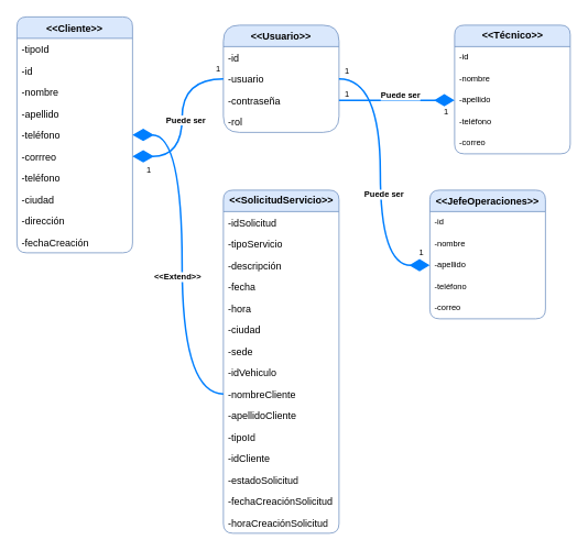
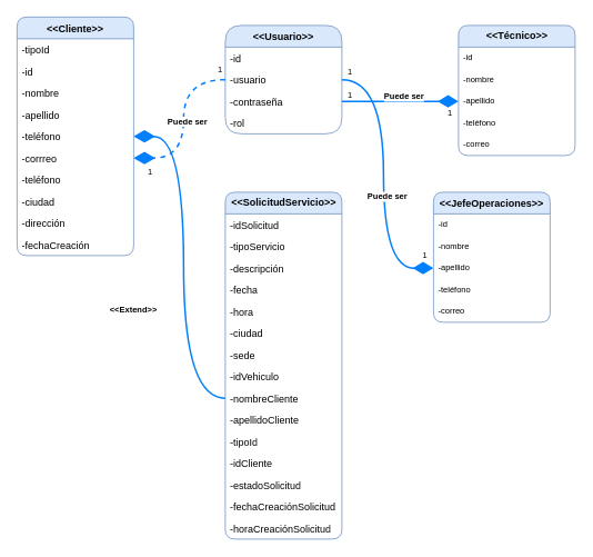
- <mxCell id="18" style="edgeStyle=orthogonalEdgeStyle;rounded=1;orthogonalLoop=1;jettySize=auto;html=1;entryX=1;entryY=0.5;entryDx=0;entryDy=0;startArrow=none;startFill=0;endArrow=diamondThin;endFill=1;endSize=20;strokeColor=#007FFF;strokeWidth=2;curved=1;exitX=0;exitY=0.5;exitDx=0;exitDy=0;" edge="1" parent="1" source="15" target="8"><mxGeometry relative="1" as="geometry"><mxPoint x="340" y="160" as="sourcePoint" /></mxGeometry></mxCell>
+ <mxCell id="18" style="edgeStyle=orthogonalEdgeStyle;rounded=1;orthogonalLoop=1;jettySize=auto;html=1;entryX=1;entryY=0.5;entryDx=0;entryDy=0;startArrow=none;startFill=0;endArrow=diamondThin;endFill=1;endSize=20;strokeColor=#007FFF;strokeWidth=2;curved=1;exitX=0;exitY=0.5;exitDx=0;exitDy=0;dashed=1;" edge="1" parent="1" source="15" target="8"><mxGeometry relative="1" as="geometry"><mxPoint x="340" y="160" as="sourcePoint" /></mxGeometry></mxCell>
- <mxCell id="59" value="&amp;lt;&amp;lt;Extend&amp;gt;&amp;gt;" style="rounded=1;fontSize=10;strokeColor=none;fillColor=none;fontStyle=1;labelBackgroundColor=default;html=1;whiteSpace=wrap;" vertex="1" parent="1"><mxGeometry x="180" y="320" width="70" height="30" as="geometry" /></mxCell>
+ <mxCell id="59" value="&amp;lt;&amp;lt;Extend&amp;gt;&amp;gt;" style="rounded=1;fontSize=10;strokeColor=none;fillColor=none;fontStyle=1;labelBackgroundColor=default;html=1;whiteSpace=wrap;" vertex="1" parent="1"><mxGeometry x="125" y="355" width="70" height="30" as="geometry" /></mxCell>
